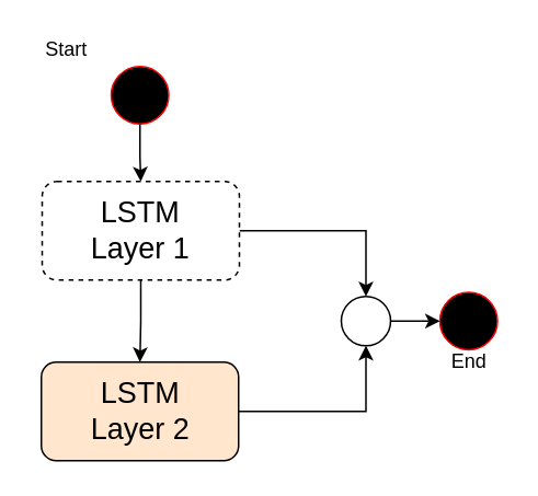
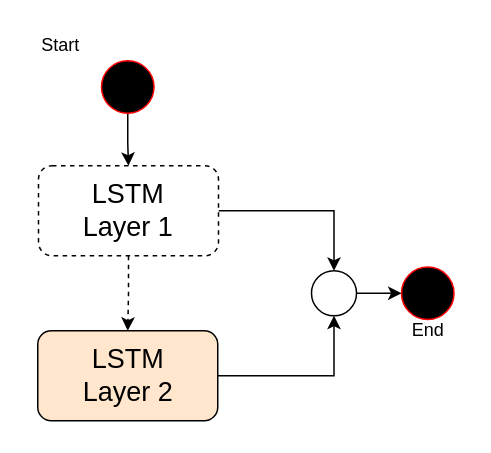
- <mxCell id="4" style="edgeStyle=orthogonalEdgeStyle;rounded=0;orthogonalLoop=1;jettySize=auto;html=1;entryX=0.5;entryY=0;entryDx=0;entryDy=0;" edge="1" parent="1" source="6" target="8"><mxGeometry relative="1" as="geometry" /></mxCell>
+ <mxCell id="4" style="edgeStyle=orthogonalEdgeStyle;rounded=0;orthogonalLoop=1;jettySize=auto;html=1;entryX=0.5;entryY=0;entryDx=0;entryDy=0;dashed=1;" edge="1" parent="1" source="6" target="8"><mxGeometry relative="1" as="geometry" /></mxCell>
